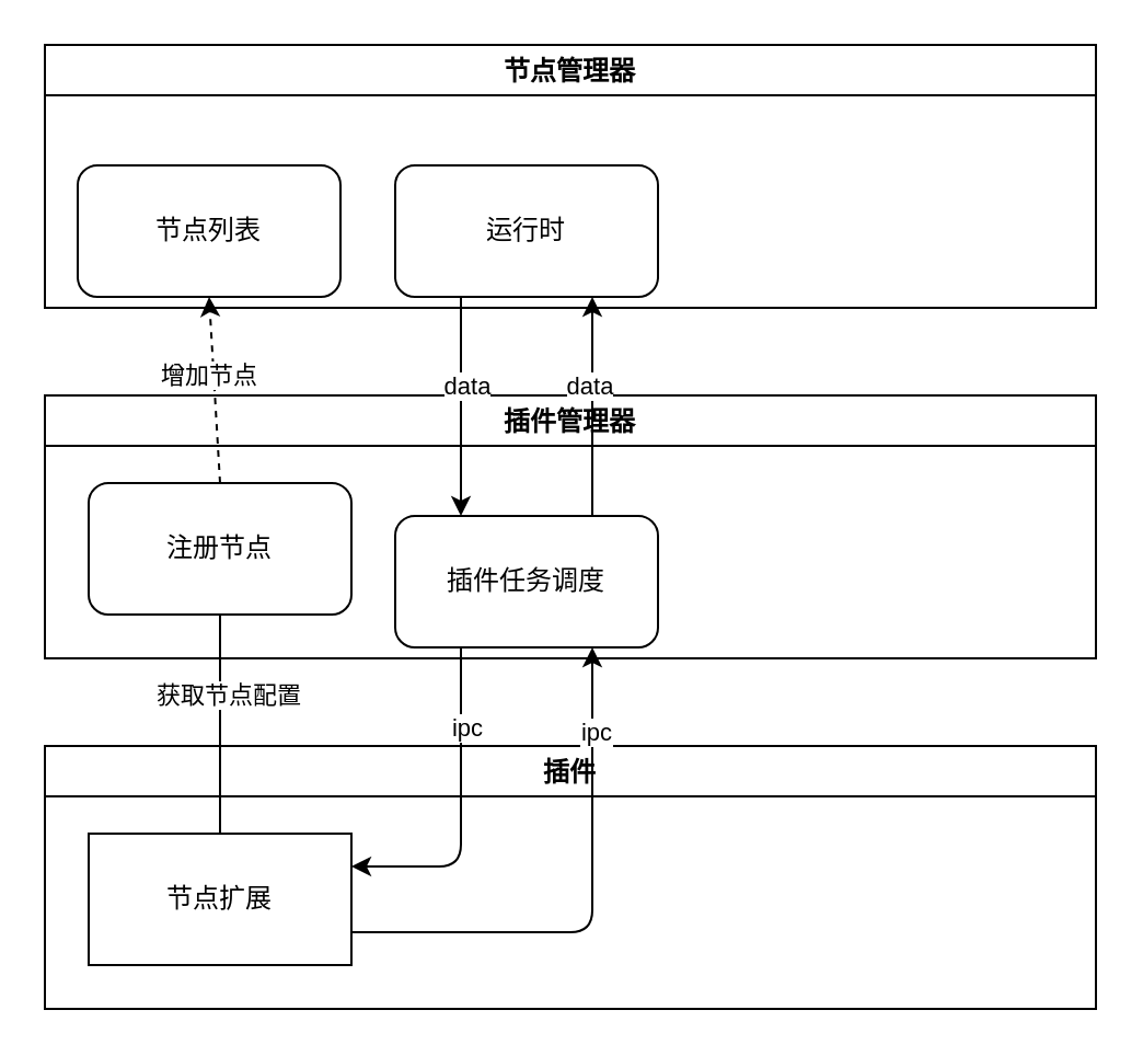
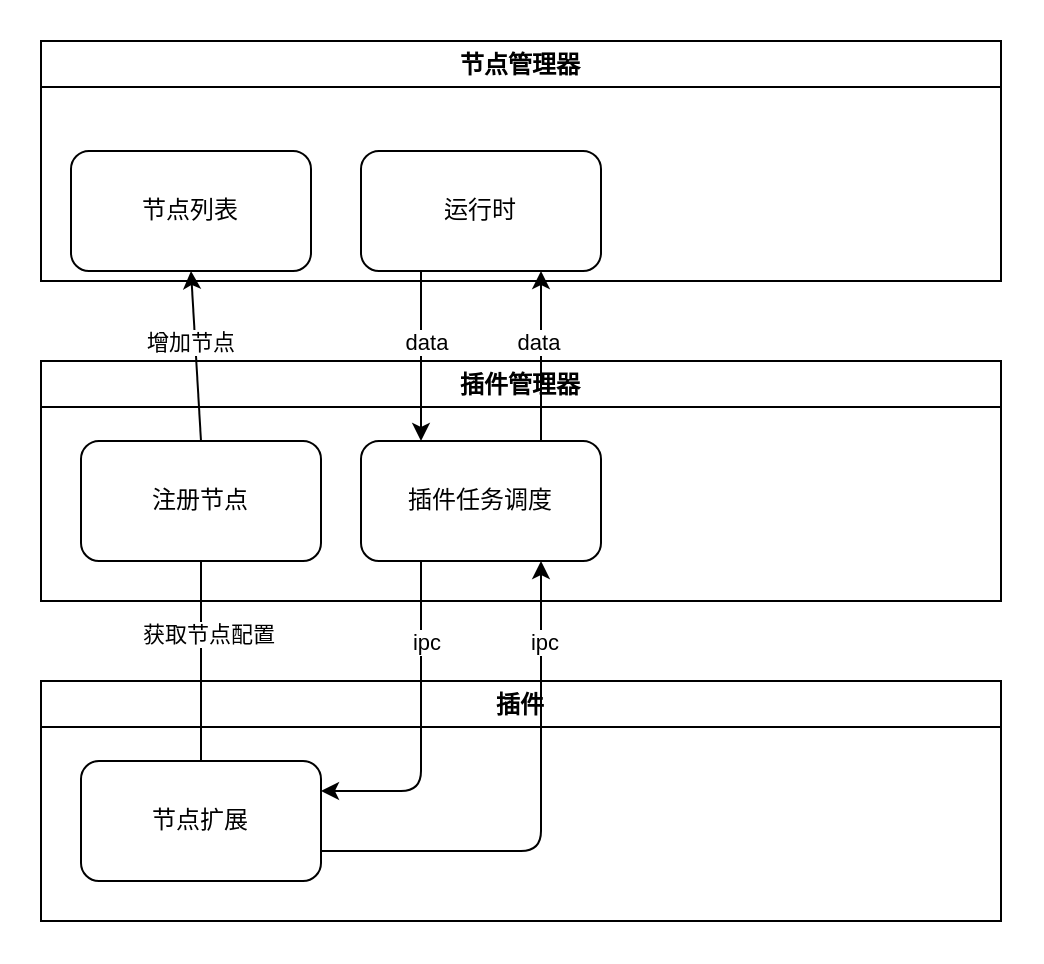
- <mxCell id="12" style="edgeStyle=none;html=1;exitX=0.5;exitY=0;exitDx=0;exitDy=0;entryX=0.5;entryY=1;entryDx=0;entryDy=0;dashed=1;" parent="1" source="7" target="10" edge="1"><mxGeometry relative="1" as="geometry" /></mxCell>
+ <mxCell id="12" style="edgeStyle=none;html=1;exitX=0.5;exitY=0;exitDx=0;exitDy=0;entryX=0.5;entryY=1;entryDx=0;entryDy=0;" parent="1" source="7" target="10" edge="1"><mxGeometry relative="1" as="geometry" /></mxCell>
- <mxCell id="8" value="插件任务调度" style="rounded=1;whiteSpace=wrap;html=1;" parent="6" vertex="1"><mxGeometry x="160" y="55" width="120" height="60" as="geometry" /></mxCell>
+ <mxCell id="8" value="插件任务调度" style="rounded=1;whiteSpace=wrap;html=1;" parent="6" vertex="1"><mxGeometry x="160" y="40" width="120" height="60" as="geometry" /></mxCell>
- <mxCell id="3" value="节点扩展" style="whiteSpace=wrap;html=1;rounded=0;" parent="2" vertex="1"><mxGeometry x="20" y="40" width="120" height="60" as="geometry" /></mxCell>
+ <mxCell id="3" value="节点扩展" style="rounded=1;whiteSpace=wrap;html=1;" parent="2" vertex="1"><mxGeometry x="20" y="40" width="120" height="60" as="geometry" /></mxCell>
